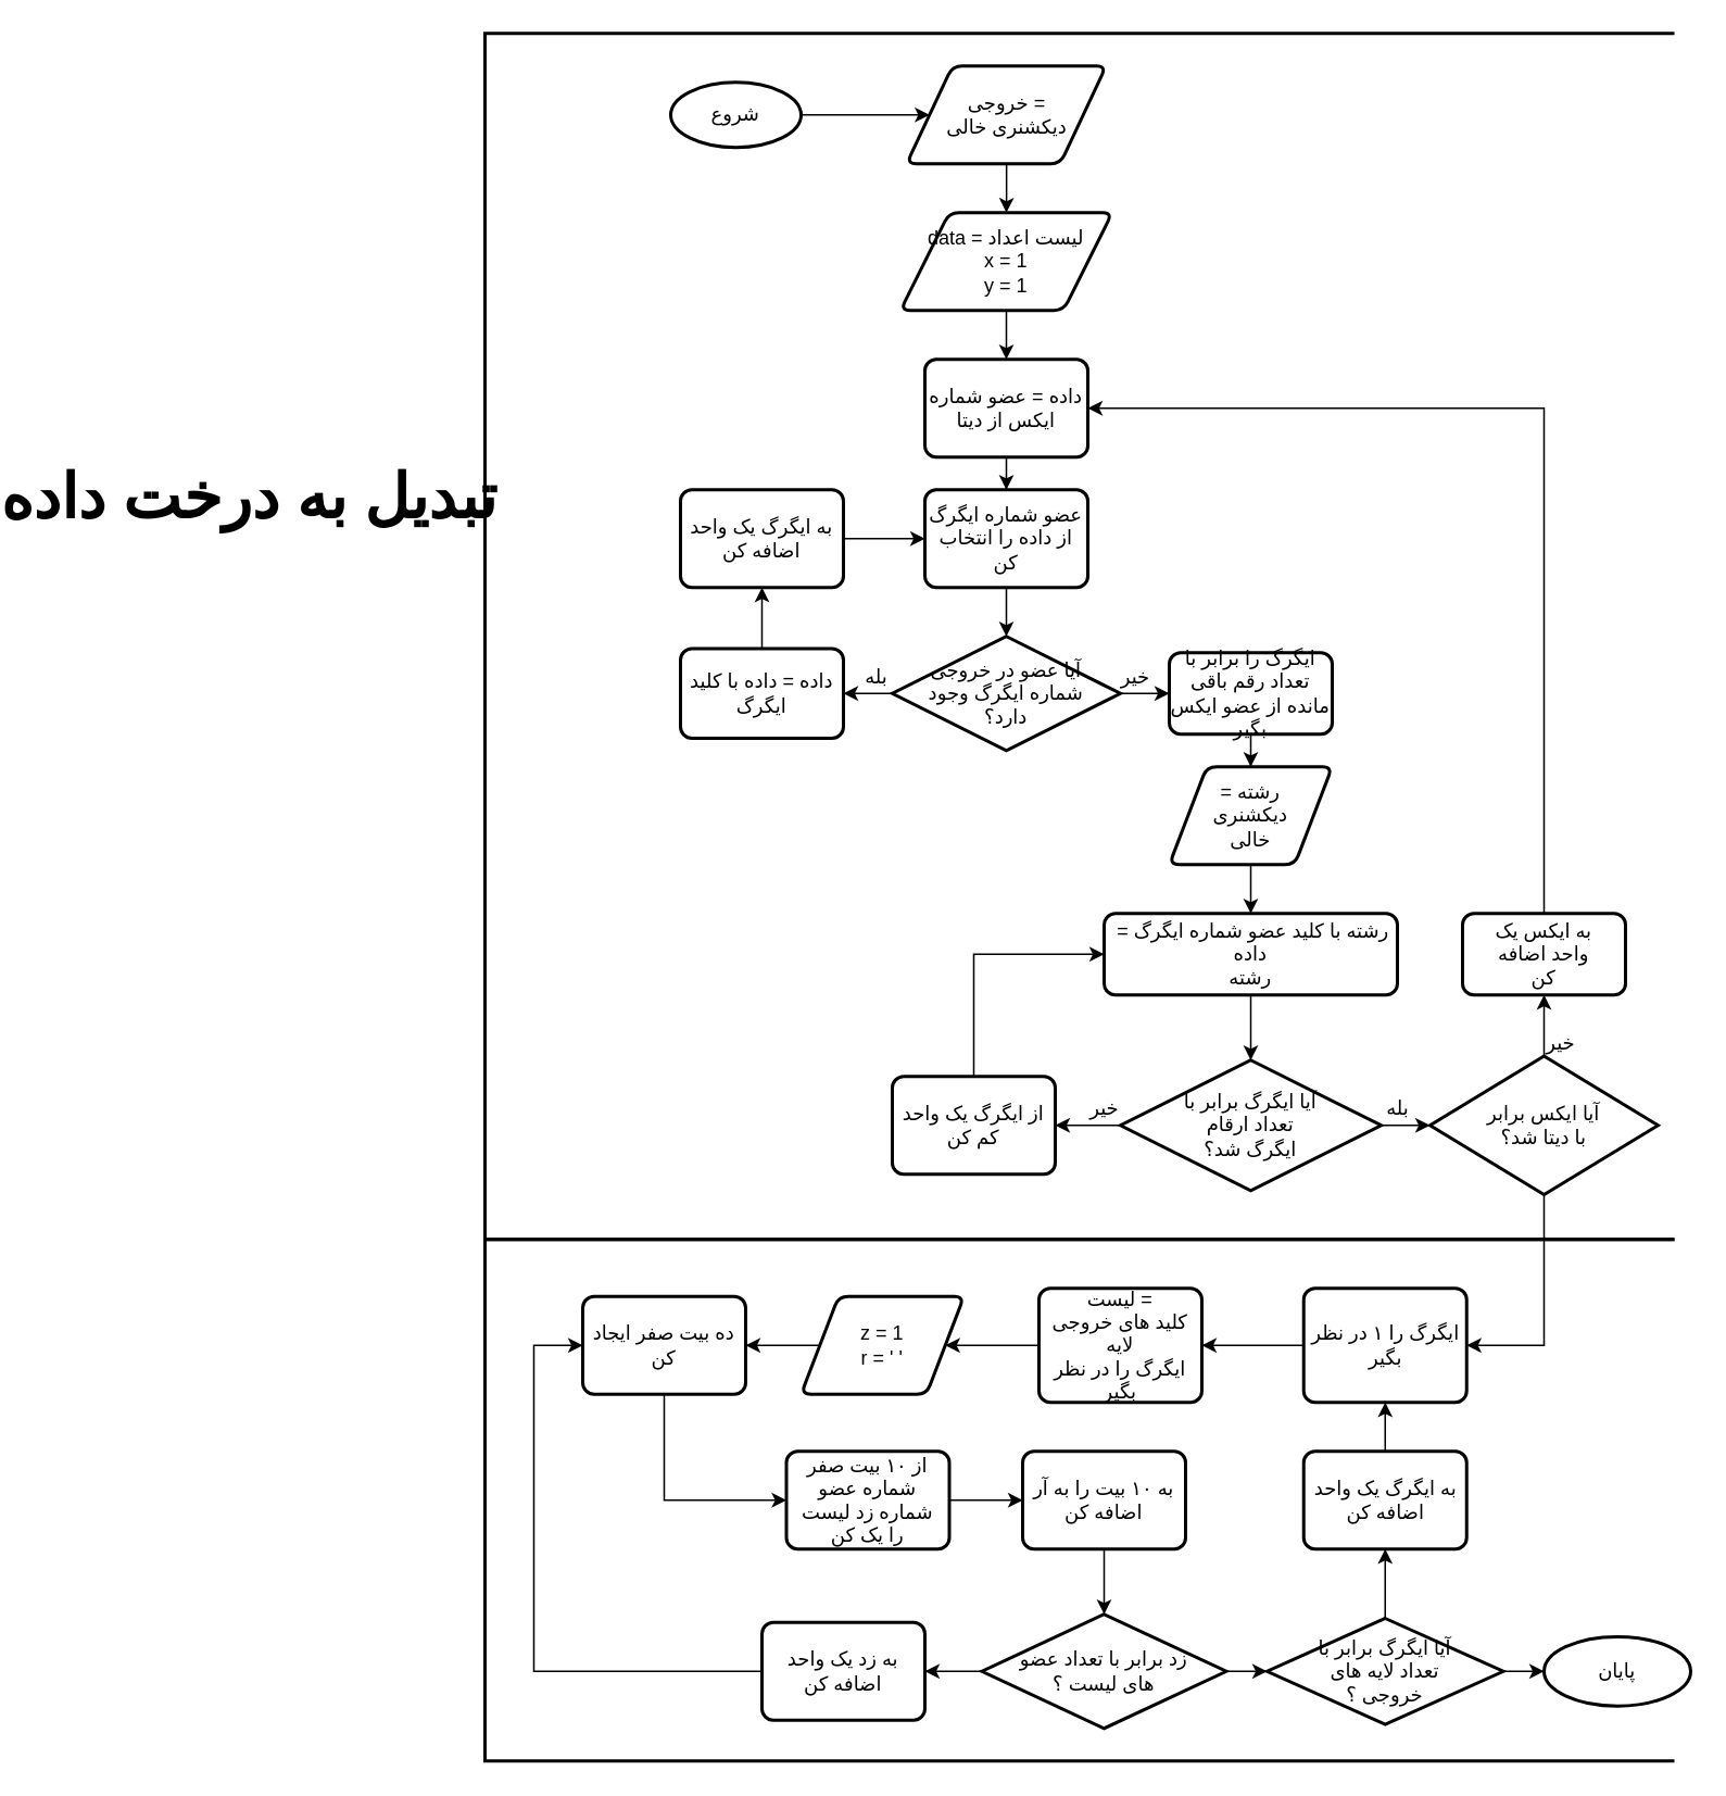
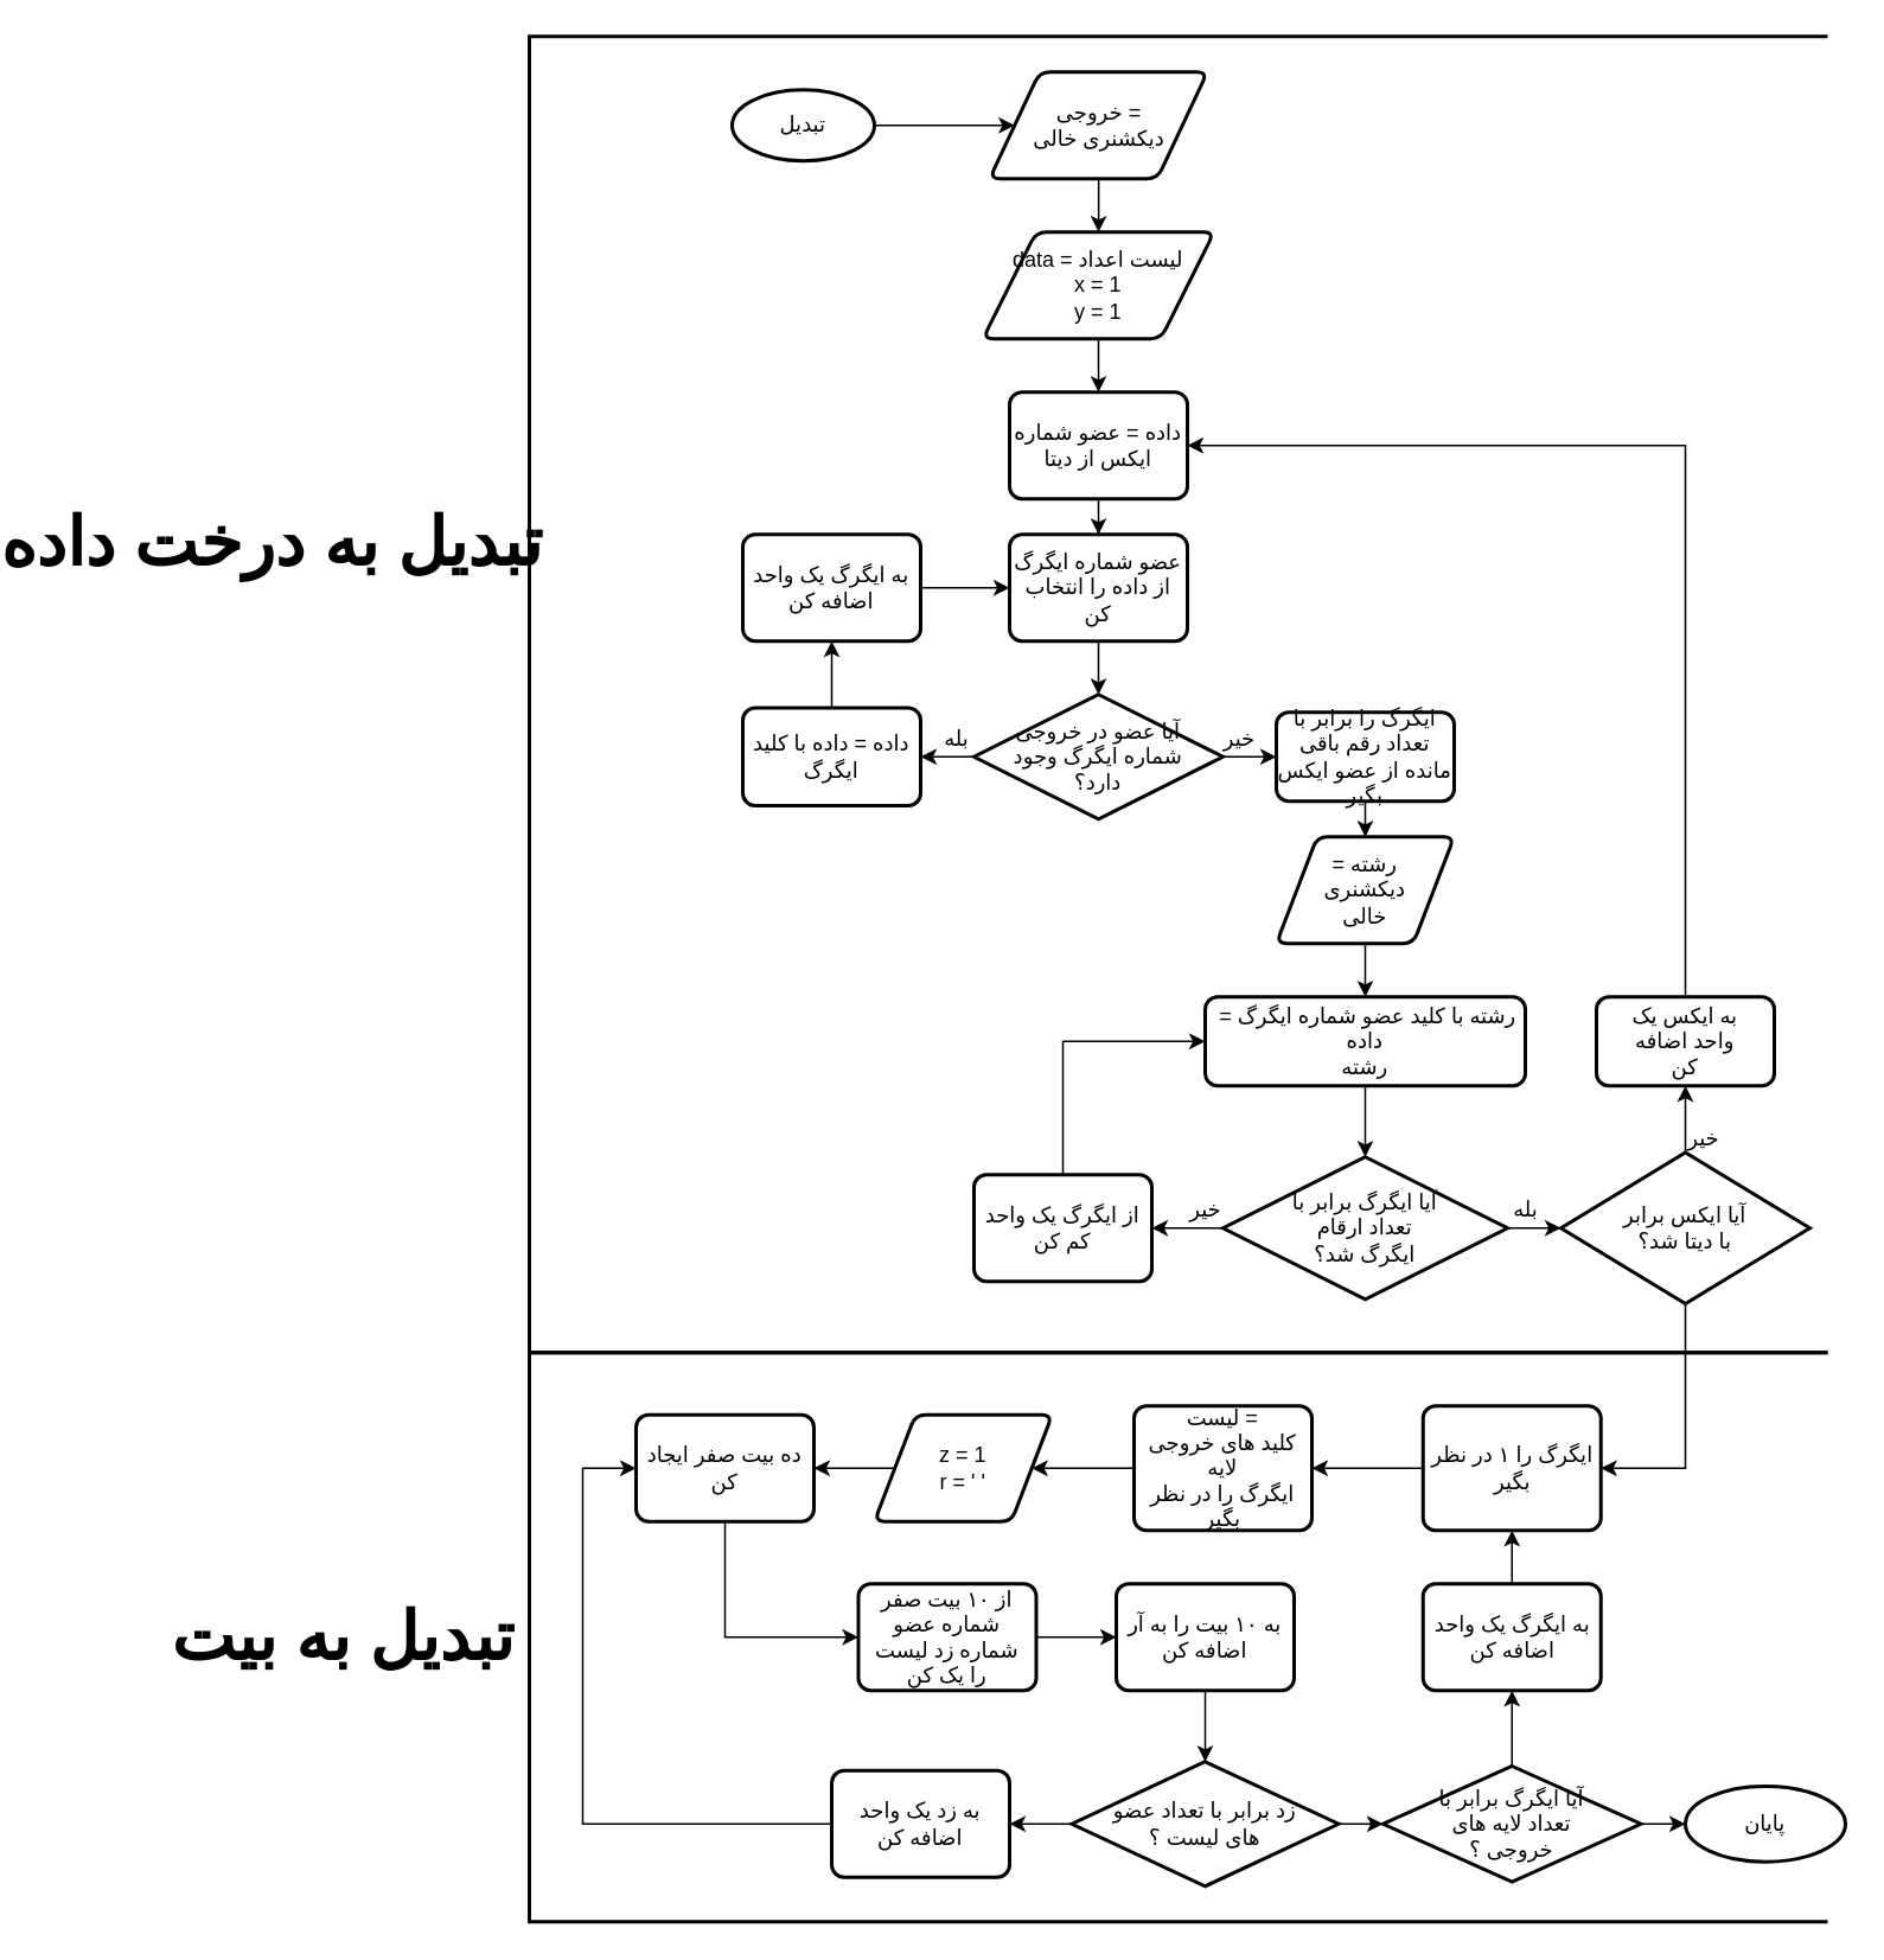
- <mxCell id="64" value="شروع" style="strokeWidth=2;html=1;shape=mxgraph.flowchart.start_1;whiteSpace=wrap;sketch=0;fontSize=12;" vertex="1" parent="1"><mxGeometry x="409" y="50" width="80" height="40" as="geometry" /></mxCell>
+ <mxCell id="64" value="تبدیل" style="strokeWidth=2;html=1;shape=mxgraph.flowchart.start_1;whiteSpace=wrap;sketch=0;fontSize=12;" vertex="1" parent="1"><mxGeometry x="409" y="50" width="80" height="40" as="geometry" /></mxCell>
+ <mxCell id="66" value="&lt;h1 style=&quot;font-size: 38px;&quot;&gt;&lt;font style=&quot;font-size: 38px;&quot;&gt;تبدیل به بیت&lt;br&gt;&lt;/font&gt;&lt;/h1&gt;" style="text;html=1;align=center;verticalAlign=middle;resizable=0;points=[];autosize=1;strokeColor=none;fillColor=none;" vertex="1" parent="1"><mxGeometry x="100" y="865" width="180" height="110" as="geometry" /></mxCell>
